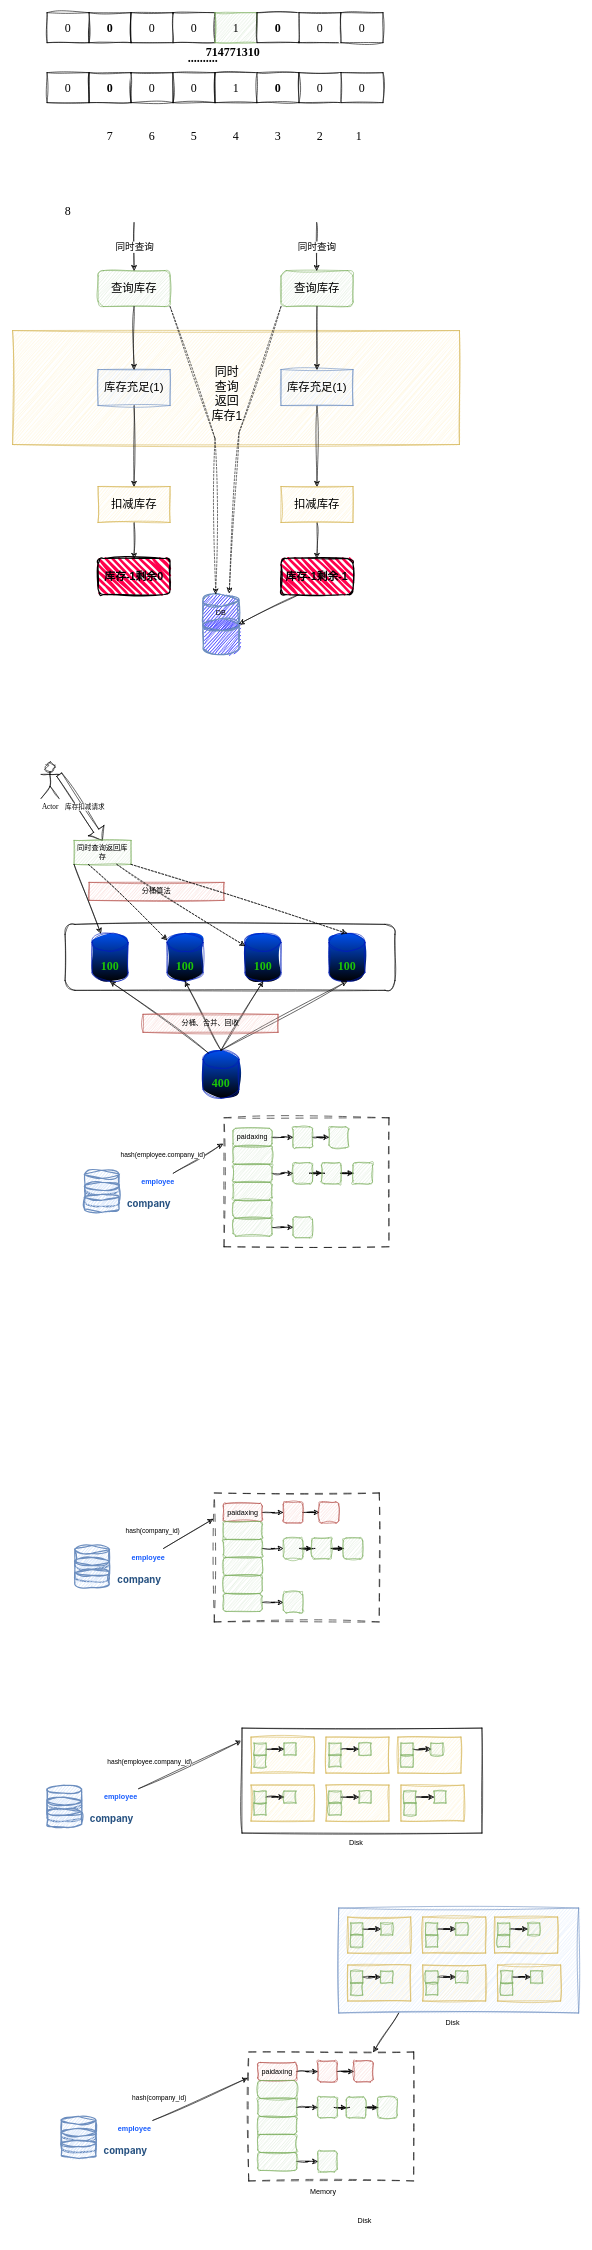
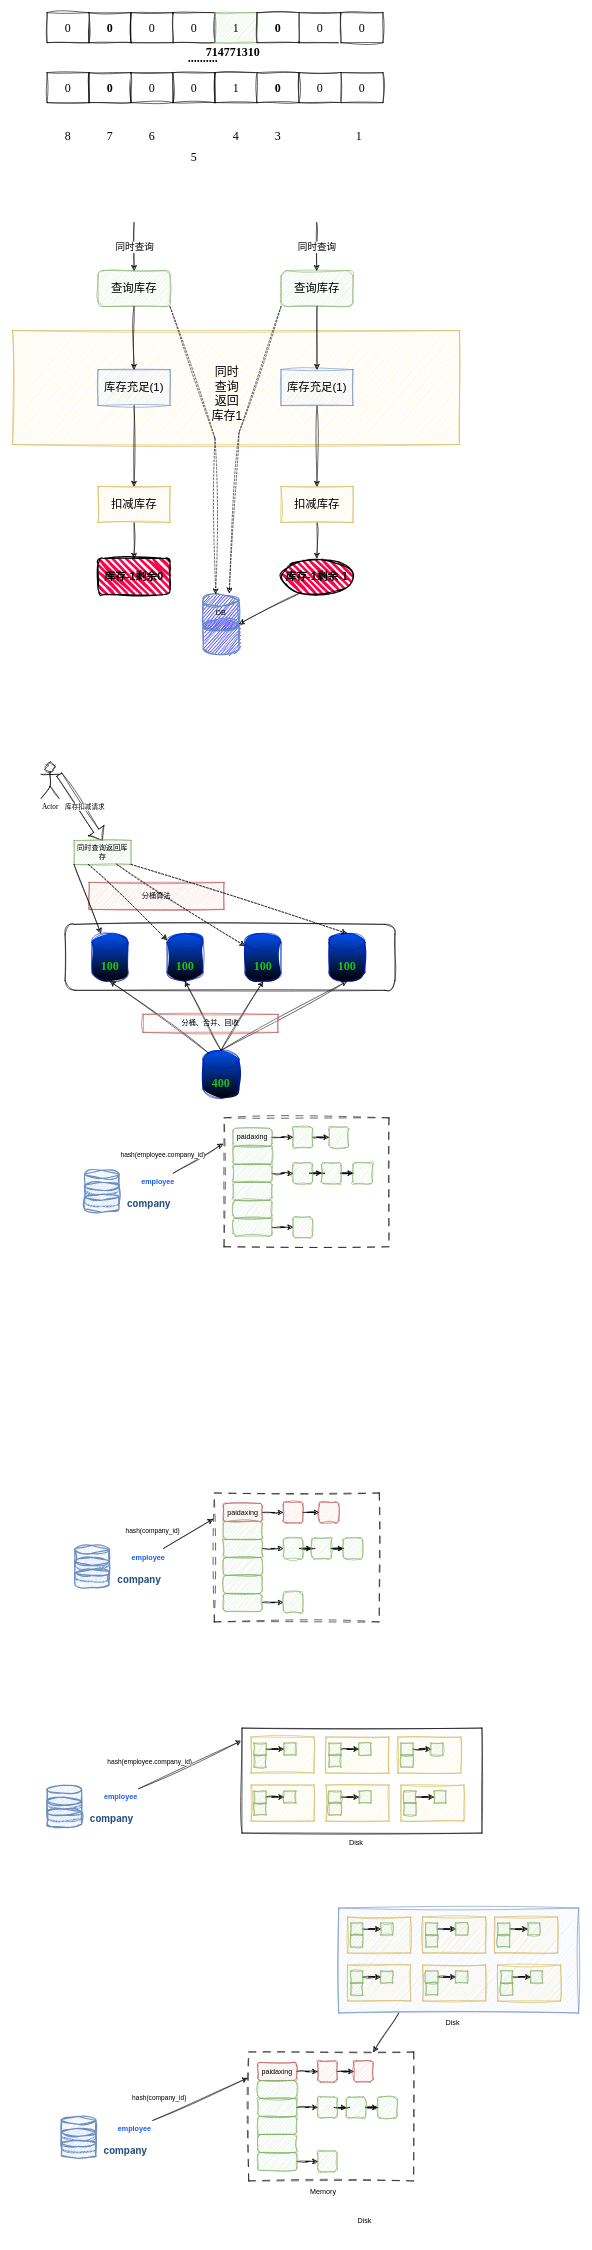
- <mxCell id="23" value="5" style="text;html=1;strokeColor=none;fillColor=none;align=center;verticalAlign=middle;whiteSpace=wrap;rounded=0;fontSize=20;fontFamily=Architects Daughter;" parent="1" vertex="1"><mxGeometry x="293" y="210" width="60" height="30" as="geometry" /></mxCell>
+ <mxCell id="23" value="5" style="text;html=1;strokeColor=none;fillColor=none;align=center;verticalAlign=middle;whiteSpace=wrap;rounded=0;fontSize=20;fontFamily=Architects Daughter;" parent="1" vertex="1"><mxGeometry x="293" y="245" width="60" height="30" as="geometry" /></mxCell>
- <mxCell id="20" value="2" style="text;html=1;strokeColor=none;fillColor=none;align=center;verticalAlign=middle;whiteSpace=wrap;rounded=0;fontSize=20;fontFamily=Architects Daughter;" parent="1" vertex="1"><mxGeometry x="503" y="210" width="60" height="30" as="geometry" /></mxCell>
- <mxCell id="26" value="8" style="text;html=1;strokeColor=none;fillColor=none;align=center;verticalAlign=middle;whiteSpace=wrap;rounded=0;fontSize=20;fontFamily=Architects Daughter;" parent="1" vertex="1"><mxGeometry x="83" y="335" width="60" height="30" as="geometry" /></mxCell>
+ <mxCell id="26" value="8" style="text;html=1;strokeColor=none;fillColor=none;align=center;verticalAlign=middle;whiteSpace=wrap;rounded=0;fontSize=20;fontFamily=Architects Daughter;" parent="1" vertex="1"><mxGeometry x="83" y="210" width="60" height="30" as="geometry" /></mxCell>
- <mxCell id="44" value="&lt;font style=&quot;font-size: 18px;&quot;&gt;&lt;b&gt;库存-1剩余-1&lt;/b&gt;&lt;/font&gt;" style="rounded=1;whiteSpace=wrap;html=1;strokeWidth=2;fillWeight=4;hachureGap=8;hachureAngle=45;fillColor=#ff004c;sketch=1;jiggle=2;curveFitting=1;" parent="1" vertex="1"><mxGeometry x="468" y="930" width="120" height="60" as="geometry" /></mxCell>
+ <mxCell id="44" value="&lt;font style=&quot;font-size: 18px;&quot;&gt;&lt;b&gt;库存-1剩余-1&lt;/b&gt;&lt;/font&gt;" style="ellipse;whiteSpace=wrap;html=1;strokeWidth=2;fillWeight=4;hachureGap=8;hachureAngle=45;fillColor=#ff004c;sketch=1;jiggle=2;curveFitting=1;" parent="1" vertex="1"><mxGeometry x="468" y="930" width="120" height="60" as="geometry" /></mxCell>
- <mxCell id="56" value="分桶算法" style="rounded=0;whiteSpace=wrap;html=1;sketch=1;hachureGap=4;jiggle=2;curveFitting=1;fontFamily=Architects Daughter;fontSource=https%3A%2F%2Ffonts.googleapis.com%2Fcss%3Ffamily%3DArchitects%2BDaughter;fillColor=#f8cecc;strokeColor=#b85450;" parent="1" vertex="1"><mxGeometry x="148" y="1470" width="225" height="30" as="geometry" /></mxCell>
+ <mxCell id="56" value="分桶算法" style="rounded=0;whiteSpace=wrap;html=1;sketch=1;hachureGap=4;jiggle=2;curveFitting=1;fontFamily=Architects Daughter;fontSource=https%3A%2F%2Ffonts.googleapis.com%2Fcss%3Ffamily%3DArchitects%2BDaughter;fillColor=#f8cecc;strokeColor=#b85450;" parent="1" vertex="1"><mxGeometry x="148" y="1470" width="225" height="45" as="geometry" /></mxCell>
- <mxCell id="67" value="分桶、合并、回收" style="rounded=0;whiteSpace=wrap;html=1;sketch=1;hachureGap=4;jiggle=2;curveFitting=1;fontFamily=Architects Daughter;fontSource=https%3A%2F%2Ffonts.googleapis.com%2Fcss%3Ffamily%3DArchitects%2BDaughter;fillColor=#f8cecc;strokeColor=#b85450;" parent="1" vertex="1"><mxGeometry x="238" y="1690" width="225" height="30" as="geometry" /></mxCell>
+ <mxCell id="67" value="分桶、合并、回收" style="rounded=0;whiteSpace=wrap;html=1;sketch=1;hachureGap=4;jiggle=2;curveFitting=1;fontFamily=Architects Daughter;fontSource=https%3A%2F%2Ffonts.googleapis.com%2Fcss%3Ffamily%3DArchitects%2BDaughter;fillColor=#f5f5f5;strokeColor=#b85450;" parent="1" vertex="1"><mxGeometry x="238" y="1690" width="225" height="30" as="geometry" /></mxCell>
